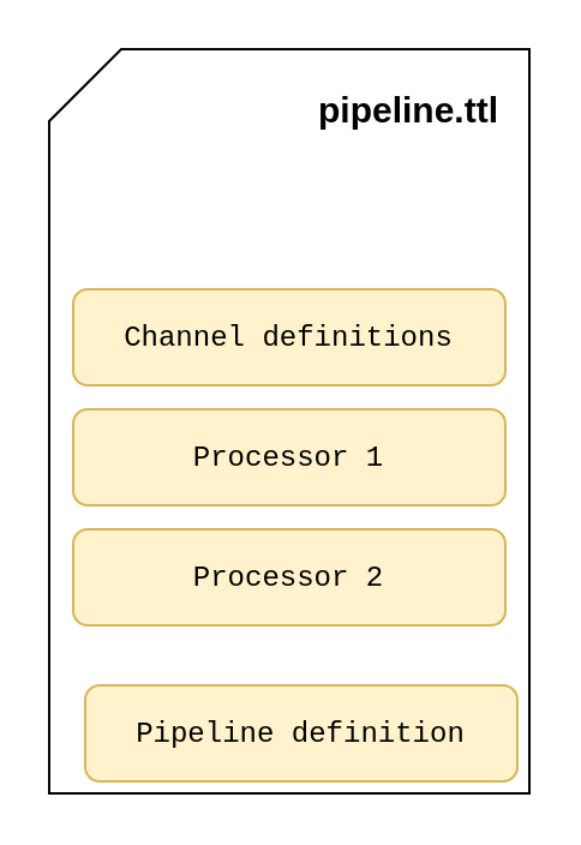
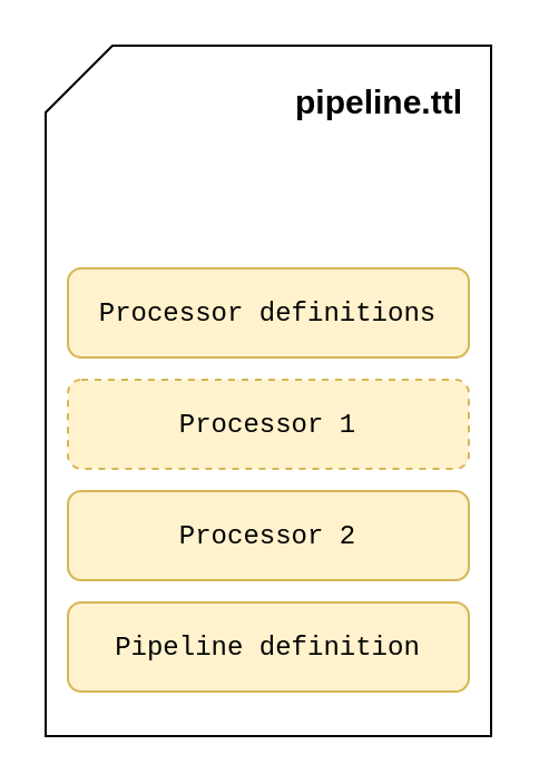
- <mxCell id="5" value="&lt;font face=&quot;Courier New&quot;&gt;Channel definitions&lt;/font&gt;" style="rounded=1;whiteSpace=wrap;html=1;fillColor=#fff2cc;strokeColor=#d6b656;" vertex="1" parent="1"><mxGeometry x="30" y="120" width="180" height="40" as="geometry" /></mxCell>
+ <mxCell id="5" value="&lt;font face=&quot;Courier New&quot;&gt;Processor definitions&lt;/font&gt;" style="rounded=1;whiteSpace=wrap;html=1;fillColor=#fff2cc;strokeColor=#d6b656;" vertex="1" parent="1"><mxGeometry x="30" y="120" width="180" height="40" as="geometry" /></mxCell>
- <mxCell id="6" value="&lt;font face=&quot;Courier New&quot;&gt;Processor 1&lt;/font&gt;" style="rounded=1;whiteSpace=wrap;html=1;fillColor=#fff2cc;strokeColor=#d6b656;" vertex="1" parent="1"><mxGeometry x="30" y="170" width="180" height="40" as="geometry" /></mxCell>
+ <mxCell id="6" value="&lt;font face=&quot;Courier New&quot;&gt;Processor 1&lt;/font&gt;" style="rounded=1;whiteSpace=wrap;html=1;fillColor=#fff2cc;strokeColor=#d6b656;dashed=1;" vertex="1" parent="1"><mxGeometry x="30" y="170" width="180" height="40" as="geometry" /></mxCell>
- <mxCell id="4" value="&lt;font face=&quot;Courier New&quot;&gt;Pipeline definition&lt;/font&gt;" style="rounded=1;whiteSpace=wrap;html=1;fillColor=#fff2cc;strokeColor=#d6b656;" vertex="1" parent="1"><mxGeometry x="35" y="285" width="180" height="40" as="geometry" /></mxCell>
+ <mxCell id="4" value="&lt;font face=&quot;Courier New&quot;&gt;Pipeline definition&lt;/font&gt;" style="rounded=1;whiteSpace=wrap;html=1;fillColor=#fff2cc;strokeColor=#d6b656;" vertex="1" parent="1"><mxGeometry x="30" y="270" width="180" height="40" as="geometry" /></mxCell>
